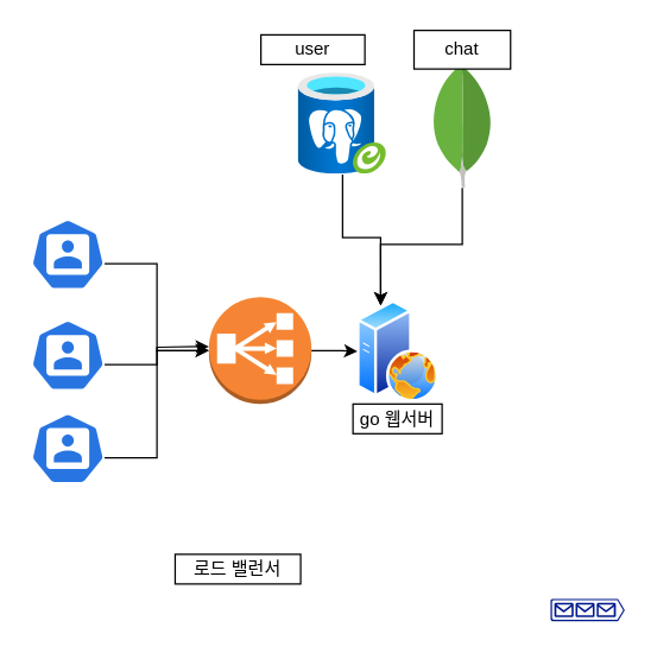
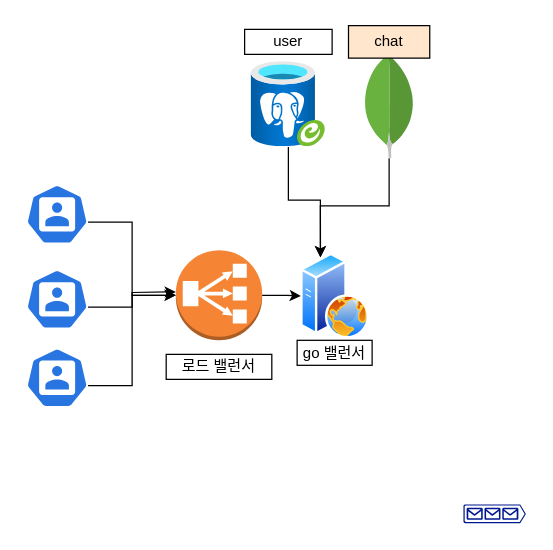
- <mxCell id="13" value="user" style="rounded=0;whiteSpace=wrap;html=1;" vertex="1" parent="1"><mxGeometry x="175" y="23" width="70" height="20" as="geometry" /></mxCell>
+ <mxCell id="13" value="user" style="rounded=0;whiteSpace=wrap;html=1;" vertex="1" parent="1"><mxGeometry x="195" y="23" width="70" height="20" as="geometry" /></mxCell>
- <mxCell id="18" value="chat" style="rounded=0;whiteSpace=wrap;html=1;" vertex="1" parent="1"><mxGeometry x="278.1" y="20" width="65" height="26" as="geometry" /></mxCell>
+ <mxCell id="18" value="chat" style="rounded=0;whiteSpace=wrap;html=1;fillColor=#ffe6cc;" vertex="1" parent="1"><mxGeometry x="278.1" y="20" width="65" height="26" as="geometry" /></mxCell>
- <mxCell id="3" value="go 웹서버" style="rounded=0;whiteSpace=wrap;html=1;" vertex="1" parent="1"><mxGeometry x="237" y="271.75" width="60" height="20" as="geometry" /></mxCell>
+ <mxCell id="3" value="go 밸런서" style="rounded=0;whiteSpace=wrap;html=1;" vertex="1" parent="1"><mxGeometry x="237" y="271.75" width="60" height="20" as="geometry" /></mxCell>
- <mxCell id="6" value="로드 밸런서" style="rounded=0;whiteSpace=wrap;html=1;" vertex="1" parent="1"><mxGeometry x="117.25" y="373" width="84.5" height="20" as="geometry" /></mxCell>
+ <mxCell id="6" value="로드 밸런서" style="rounded=0;whiteSpace=wrap;html=1;" vertex="1" parent="1"><mxGeometry x="132.25" y="283" width="84.5" height="20" as="geometry" /></mxCell>
